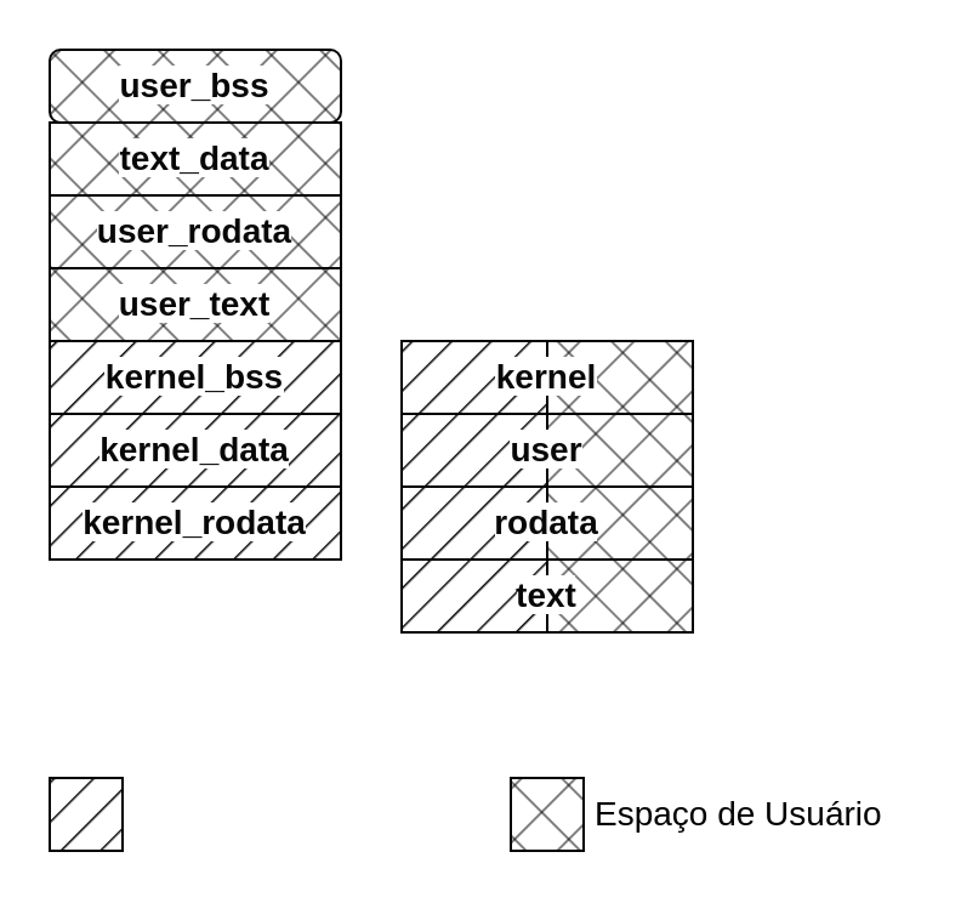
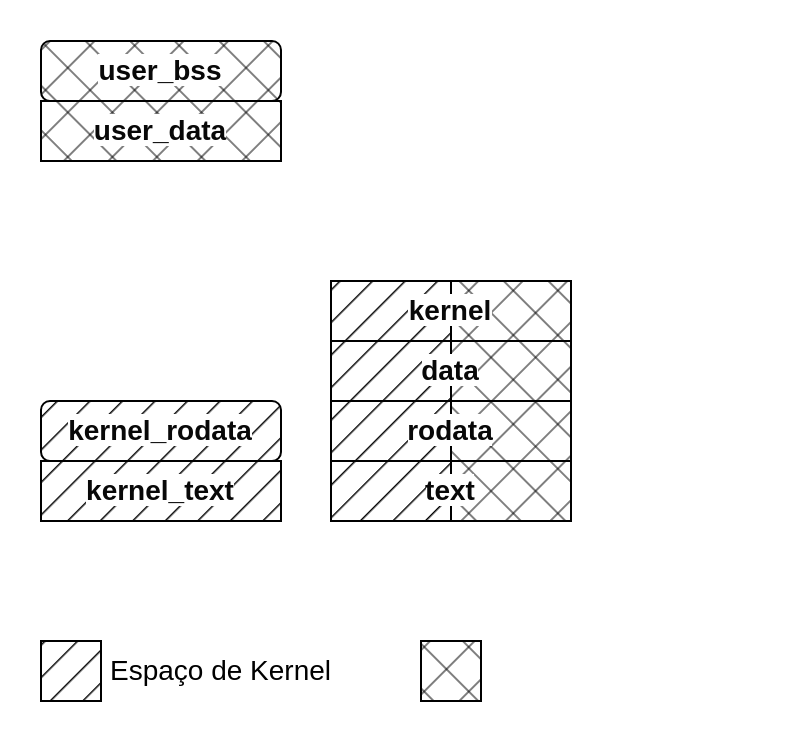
- <mxCell id="8" value="&lt;font color=&quot;#080808&quot; style=&quot;font-size: 14px;&quot;&gt;&lt;b style=&quot;background-color: rgb(255, 255, 255);&quot;&gt;text_data&lt;/b&gt;&lt;/font&gt;" style="rounded=0;whiteSpace=wrap;html=1;fillStyle=cross-hatch;fillColor=#030303;" parent="1" vertex="1"><mxGeometry x="20" y="50" width="120" height="30" as="geometry" /></mxCell>
+ <mxCell id="8" value="&lt;font color=&quot;#080808&quot; style=&quot;font-size: 14px;&quot;&gt;&lt;b style=&quot;background-color: rgb(255, 255, 255);&quot;&gt;user_data&lt;/b&gt;&lt;/font&gt;" style="rounded=0;whiteSpace=wrap;html=1;fillStyle=cross-hatch;fillColor=#030303;" parent="1" vertex="1"><mxGeometry x="20" y="50" width="120" height="30" as="geometry" /></mxCell>
- <mxCell id="7" value="&lt;font color=&quot;#080808&quot; style=&quot;font-size: 14px;&quot;&gt;&lt;b style=&quot;background-color: rgb(255, 255, 255);&quot;&gt;user_rodata&lt;/b&gt;&lt;/font&gt;" style="rounded=0;whiteSpace=wrap;html=1;fillStyle=cross-hatch;fillColor=#030303;" parent="1" vertex="1"><mxGeometry x="20" y="80" width="120" height="30" as="geometry" /></mxCell>
- <mxCell id="6" value="&lt;font color=&quot;#080808&quot; style=&quot;font-size: 14px;&quot;&gt;&lt;b style=&quot;background-color: rgb(255, 255, 255);&quot;&gt;user_text&lt;/b&gt;&lt;/font&gt;" style="rounded=0;whiteSpace=wrap;html=1;fillStyle=cross-hatch;fillColor=#030303;" parent="1" vertex="1"><mxGeometry x="20" y="110" width="120" height="30" as="geometry" /></mxCell>
- <mxCell id="5" value="&lt;font color=&quot;#080808&quot; style=&quot;font-size: 14px;&quot;&gt;&lt;b style=&quot;background-color: rgb(255, 255, 255);&quot;&gt;kernel_bss&lt;/b&gt;&lt;/font&gt;" style="rounded=0;whiteSpace=wrap;html=1;fillStyle=hatch;fillColor=#030303;" parent="1" vertex="1"><mxGeometry x="20" y="140" width="120" height="30" as="geometry" /></mxCell>
- <mxCell id="4" value="&lt;font color=&quot;#080808&quot; style=&quot;font-size: 14px;&quot;&gt;&lt;b style=&quot;background-color: rgb(255, 255, 255);&quot;&gt;kernel_data&lt;/b&gt;&lt;/font&gt;" style="rounded=0;whiteSpace=wrap;html=1;fillStyle=hatch;fillColor=#030303;" parent="1" vertex="1"><mxGeometry x="20" y="170" width="120" height="30" as="geometry" /></mxCell>
- <mxCell id="21" value="&lt;b style=&quot;border-color: var(--border-color); color: rgb(8, 8, 8); font-family: Helvetica; font-size: 14px; font-style: normal; font-variant-ligatures: normal; font-variant-caps: normal; letter-spacing: normal; orphans: 2; text-align: center; text-indent: 0px; text-transform: none; widows: 2; word-spacing: 0px; -webkit-text-stroke-width: 0px; text-decoration-thickness: initial; text-decoration-style: initial; text-decoration-color: initial; background-color: rgb(255, 255, 255);&quot;&gt;user&lt;/b&gt;" style="text;html=1;strokeColor=none;fillColor=none;align=center;verticalAlign=middle;whiteSpace=wrap;rounded=0;" parent="18" vertex="1"><mxGeometry x="30" width="60" height="30" as="geometry" /></mxCell>
+ <mxCell id="21" value="&lt;b style=&quot;border-color: var(--border-color); color: rgb(8, 8, 8); font-family: Helvetica; font-size: 14px; font-style: normal; font-variant-ligatures: normal; font-variant-caps: normal; letter-spacing: normal; orphans: 2; text-align: center; text-indent: 0px; text-transform: none; widows: 2; word-spacing: 0px; -webkit-text-stroke-width: 0px; text-decoration-thickness: initial; text-decoration-style: initial; text-decoration-color: initial; background-color: rgb(255, 255, 255);&quot;&gt;data&lt;/b&gt;" style="text;html=1;strokeColor=none;fillColor=none;align=center;verticalAlign=middle;whiteSpace=wrap;rounded=0;" parent="18" vertex="1"><mxGeometry x="30" width="60" height="30" as="geometry" /></mxCell>
- <mxCell id="3" value="&lt;font color=&quot;#080808&quot; style=&quot;font-size: 14px;&quot;&gt;&lt;b style=&quot;background-color: rgb(255, 255, 255);&quot;&gt;kernel_rodata&lt;/b&gt;&lt;/font&gt;" style="rounded=0;whiteSpace=wrap;html=1;fillStyle=hatch;fillColor=#030303;" parent="1" vertex="1"><mxGeometry x="20" y="200" width="120" height="30" as="geometry" /></mxCell>
+ <mxCell id="3" value="&lt;font color=&quot;#080808&quot; style=&quot;font-size: 14px;&quot;&gt;&lt;b style=&quot;background-color: rgb(255, 255, 255);&quot;&gt;kernel_rodata&lt;/b&gt;&lt;/font&gt;" style="whiteSpace=wrap;html=1;fillStyle=hatch;fillColor=#030303;rounded=1;" parent="1" vertex="1"><mxGeometry x="20" y="200" width="120" height="30" as="geometry" /></mxCell>
+ <mxCell id="2" value="&lt;font color=&quot;#080808&quot; style=&quot;font-size: 14px;&quot;&gt;&lt;b style=&quot;background-color: rgb(255, 255, 255);&quot;&gt;kernel_text&lt;/b&gt;&lt;/font&gt;" style="rounded=0;whiteSpace=wrap;html=1;fillStyle=hatch;fillColor=#030303;" parent="1" vertex="1"><mxGeometry x="20" y="230" width="120" height="30" as="geometry" /></mxCell>
+ <mxCell id="28" value="&lt;font style=&quot;font-size: 14px;&quot;&gt;Espaço de Kernel&lt;/font&gt;" style="text;html=1;strokeColor=none;fillColor=none;align=left;verticalAlign=middle;whiteSpace=wrap;rounded=0;" parent="1" vertex="1"><mxGeometry x="53" y="320" width="120" height="30" as="geometry" /></mxCell>
- <mxCell id="29" value="&lt;font style=&quot;font-size: 14px;&quot;&gt;Espaço de Usuário&lt;/font&gt;" style="text;html=1;strokeColor=none;fillColor=none;align=left;verticalAlign=middle;whiteSpace=wrap;rounded=0;" parent="1" vertex="1"><mxGeometry x="243" y="320" width="131" height="30" as="geometry" /></mxCell>
